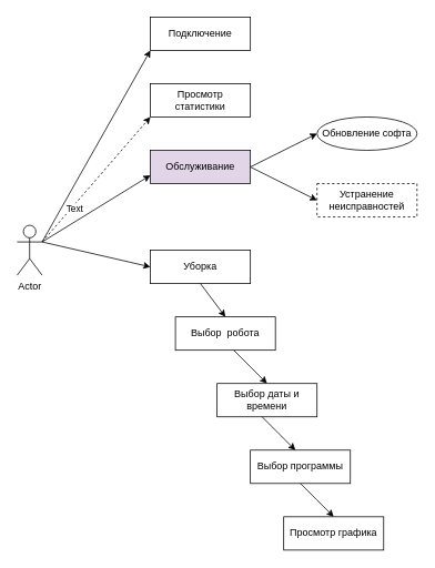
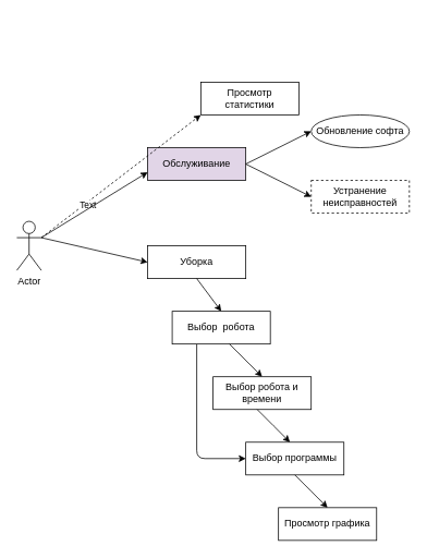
- <mxCell id="3" value="Подключение" style="rounded=0;whiteSpace=wrap;html=1;" parent="1" vertex="1"><mxGeometry x="180" y="20" width="120" height="40" as="geometry" /></mxCell>
- <mxCell id="4" value="Просмотр статистики" style="rounded=0;whiteSpace=wrap;html=1;" parent="1" vertex="1"><mxGeometry x="180" y="100" width="120" height="40" as="geometry" /></mxCell>
+ <mxCell id="4" value="Просмотр статистики" style="rounded=0;whiteSpace=wrap;html=1;" parent="1" vertex="1"><mxGeometry x="245" y="100" width="120" height="40" as="geometry" /></mxCell>
- <mxCell id="15" value="" style="endArrow=classic;html=1;rounded=0;entryX=0;entryY=1;entryDx=0;entryDy=0;exitX=1;exitY=0.333;exitDx=0;exitDy=0;exitPerimeter=0;" parent="1" source="2" target="3" edge="1"><mxGeometry width="50" height="50" relative="1" as="geometry"><mxPoint x="40" y="270" as="sourcePoint" /><mxPoint x="130" y="210" as="targetPoint" /><Array as="points" /></mxGeometry></mxCell>
- <mxCell id="13" value="Выбор даты и времени" style="rounded=0;whiteSpace=wrap;html=1;" parent="1" vertex="1"><mxGeometry x="260" y="460" width="120" height="40" as="geometry" /></mxCell>
+ <mxCell id="13" value="Выбор робота и времени" style="rounded=0;whiteSpace=wrap;html=1;" parent="1" vertex="1"><mxGeometry x="260" y="460" width="120" height="40" as="geometry" /></mxCell>
+ <mxCell id="10" style="edgeStyle=none;html=1;exitX=0.25;exitY=1;exitDx=0;exitDy=0;entryX=0;entryY=0.5;entryDx=0;entryDy=0;" edge="1" parent="1" source="11" target="12"><mxGeometry relative="1" as="geometry"><Array as="points"><mxPoint x="240" y="560" /></Array></mxGeometry></mxCell>
